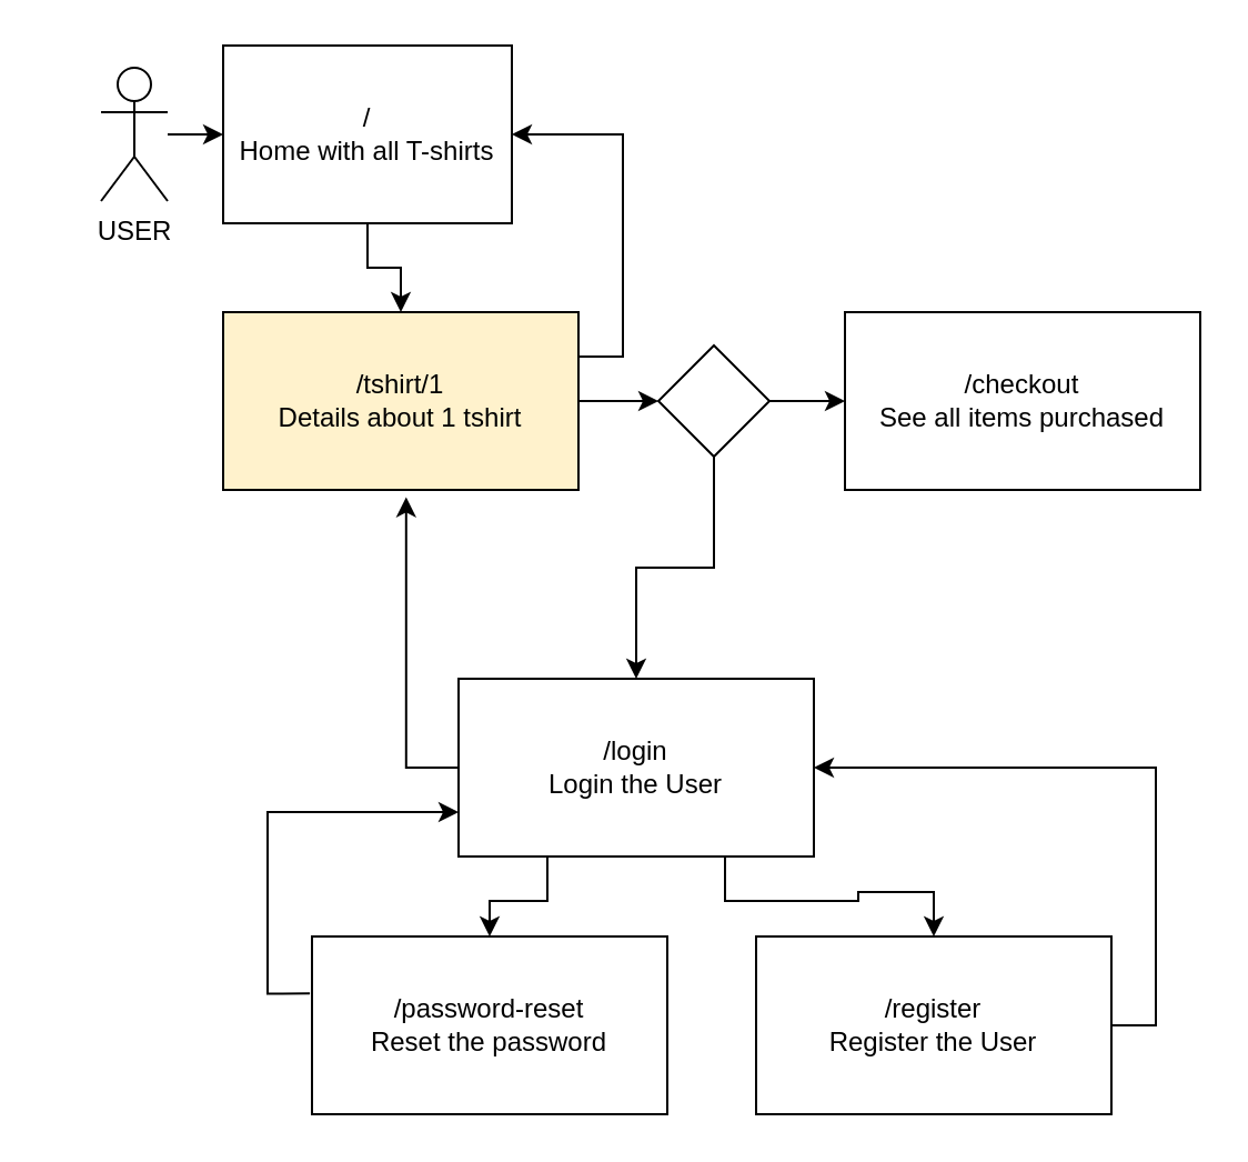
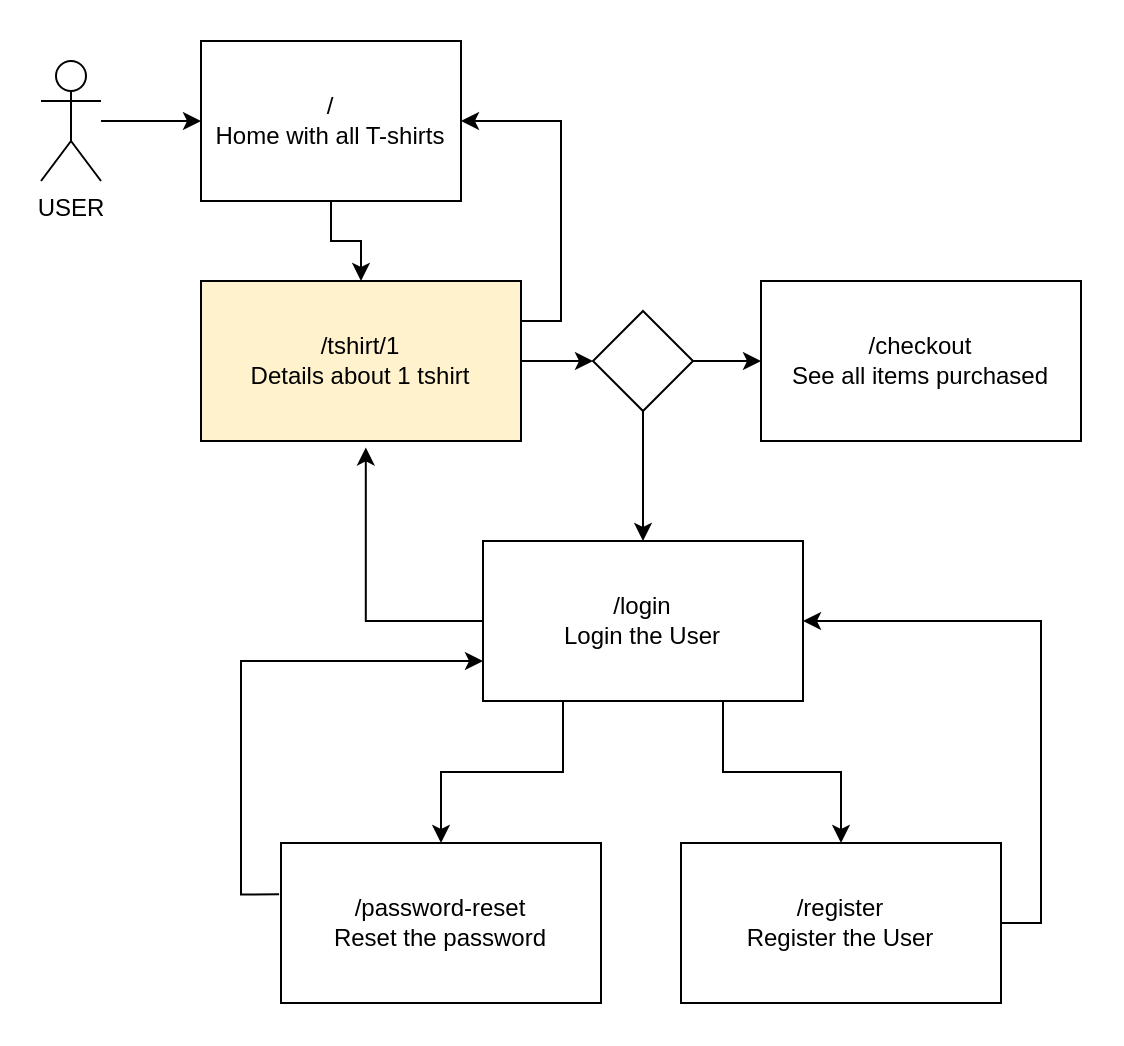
- <mxCell id="3" value="USER" style="shape=umlActor;verticalLabelPosition=bottom;verticalAlign=top;html=1;outlineConnect=0;" vertex="1" parent="1"><mxGeometry x="45" y="30" width="30" height="60" as="geometry" /></mxCell>
+ <mxCell id="3" value="USER" style="shape=umlActor;verticalLabelPosition=bottom;verticalAlign=top;html=1;outlineConnect=0;" vertex="1" parent="1"><mxGeometry x="20" y="30" width="30" height="60" as="geometry" /></mxCell>
- <mxCell id="16" value="/login&lt;br&gt;Login the User" style="rounded=0;whiteSpace=wrap;html=1;spacingTop=2;spacingLeft=2;spacingBottom=2;spacingRight=2;" vertex="1" parent="1"><mxGeometry x="206" y="305" width="160" height="80" as="geometry" /></mxCell>
+ <mxCell id="16" value="/login&lt;br&gt;Login the User" style="rounded=0;whiteSpace=wrap;html=1;spacingTop=2;spacingLeft=2;spacingBottom=2;spacingRight=2;" vertex="1" parent="1"><mxGeometry x="241" y="270" width="160" height="80" as="geometry" /></mxCell>
